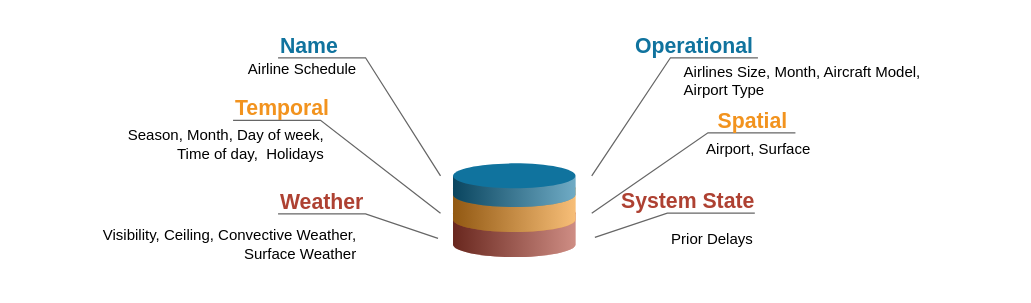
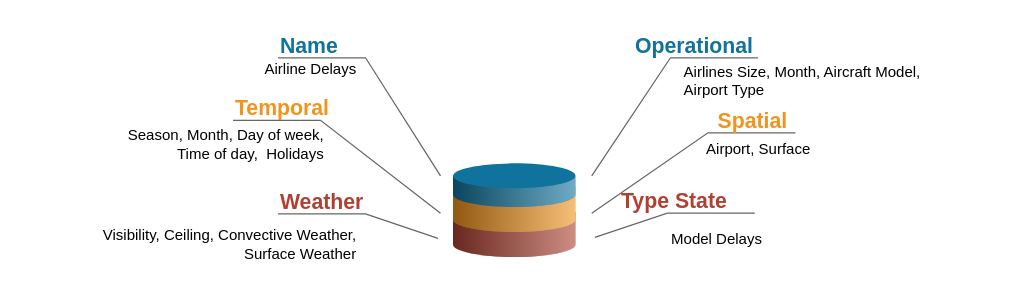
- <mxCell id="8" value="Airline Schedule" style="rounded=0;whiteSpace=wrap;shadow=0;strokeColor=none;strokeWidth=6;fillColor=none;fontSize=12;align=right;html=1;" parent="1" vertex="1"><mxGeometry x="47" y="30" width="240" height="50" as="geometry" /></mxCell>
+ <mxCell id="8" value="Airline Delays" style="rounded=0;whiteSpace=wrap;shadow=0;strokeColor=none;strokeWidth=6;fillColor=none;fontSize=12;align=right;html=1;" parent="1" vertex="1"><mxGeometry x="47" y="30" width="240" height="50" as="geometry" /></mxCell>
- <mxCell id="16" value="&amp;nbsp; &amp;nbsp; System State" style="strokeWidth=1;shadow=0;dashed=0;align=center;html=1;shape=mxgraph.mockup.text.callout;linkText=;textSize=17;textColor=#666666;callDir=NW;callStyle=line;fontSize=17;fontColor=#AE4132;align=left;verticalAlign=top;strokeColor=#666666;fillColor=#4D9900;flipV=0;fontStyle=1;flipH=1;" parent="1" vertex="1"><mxGeometry x="475.5" y="144.25" width="128" height="45" as="geometry" /></mxCell>
+ <mxCell id="16" value="&amp;nbsp; &amp;nbsp; Type State" style="strokeWidth=1;shadow=0;dashed=0;align=center;html=1;shape=mxgraph.mockup.text.callout;linkText=;textSize=17;textColor=#666666;callDir=NW;callStyle=line;fontSize=17;fontColor=#AE4132;align=left;verticalAlign=top;strokeColor=#666666;fillColor=#4D9900;flipV=0;fontStyle=1;flipH=1;" parent="1" vertex="1"><mxGeometry x="475.5" y="144.25" width="128" height="45" as="geometry" /></mxCell>
- <mxCell id="15" value="Prior Delays" style="rounded=0;whiteSpace=wrap;shadow=0;strokeColor=none;strokeWidth=6;fillColor=none;fontSize=12;align=left;html=1;flipH=1;" parent="1" vertex="1"><mxGeometry x="535" y="166.25" width="240" height="50" as="geometry" /></mxCell>
+ <mxCell id="15" value="Model Delays" style="rounded=0;whiteSpace=wrap;shadow=0;strokeColor=none;strokeWidth=6;fillColor=none;fontSize=12;align=left;html=1;flipH=1;" parent="1" vertex="1"><mxGeometry x="535" y="166.25" width="240" height="50" as="geometry" /></mxCell>
